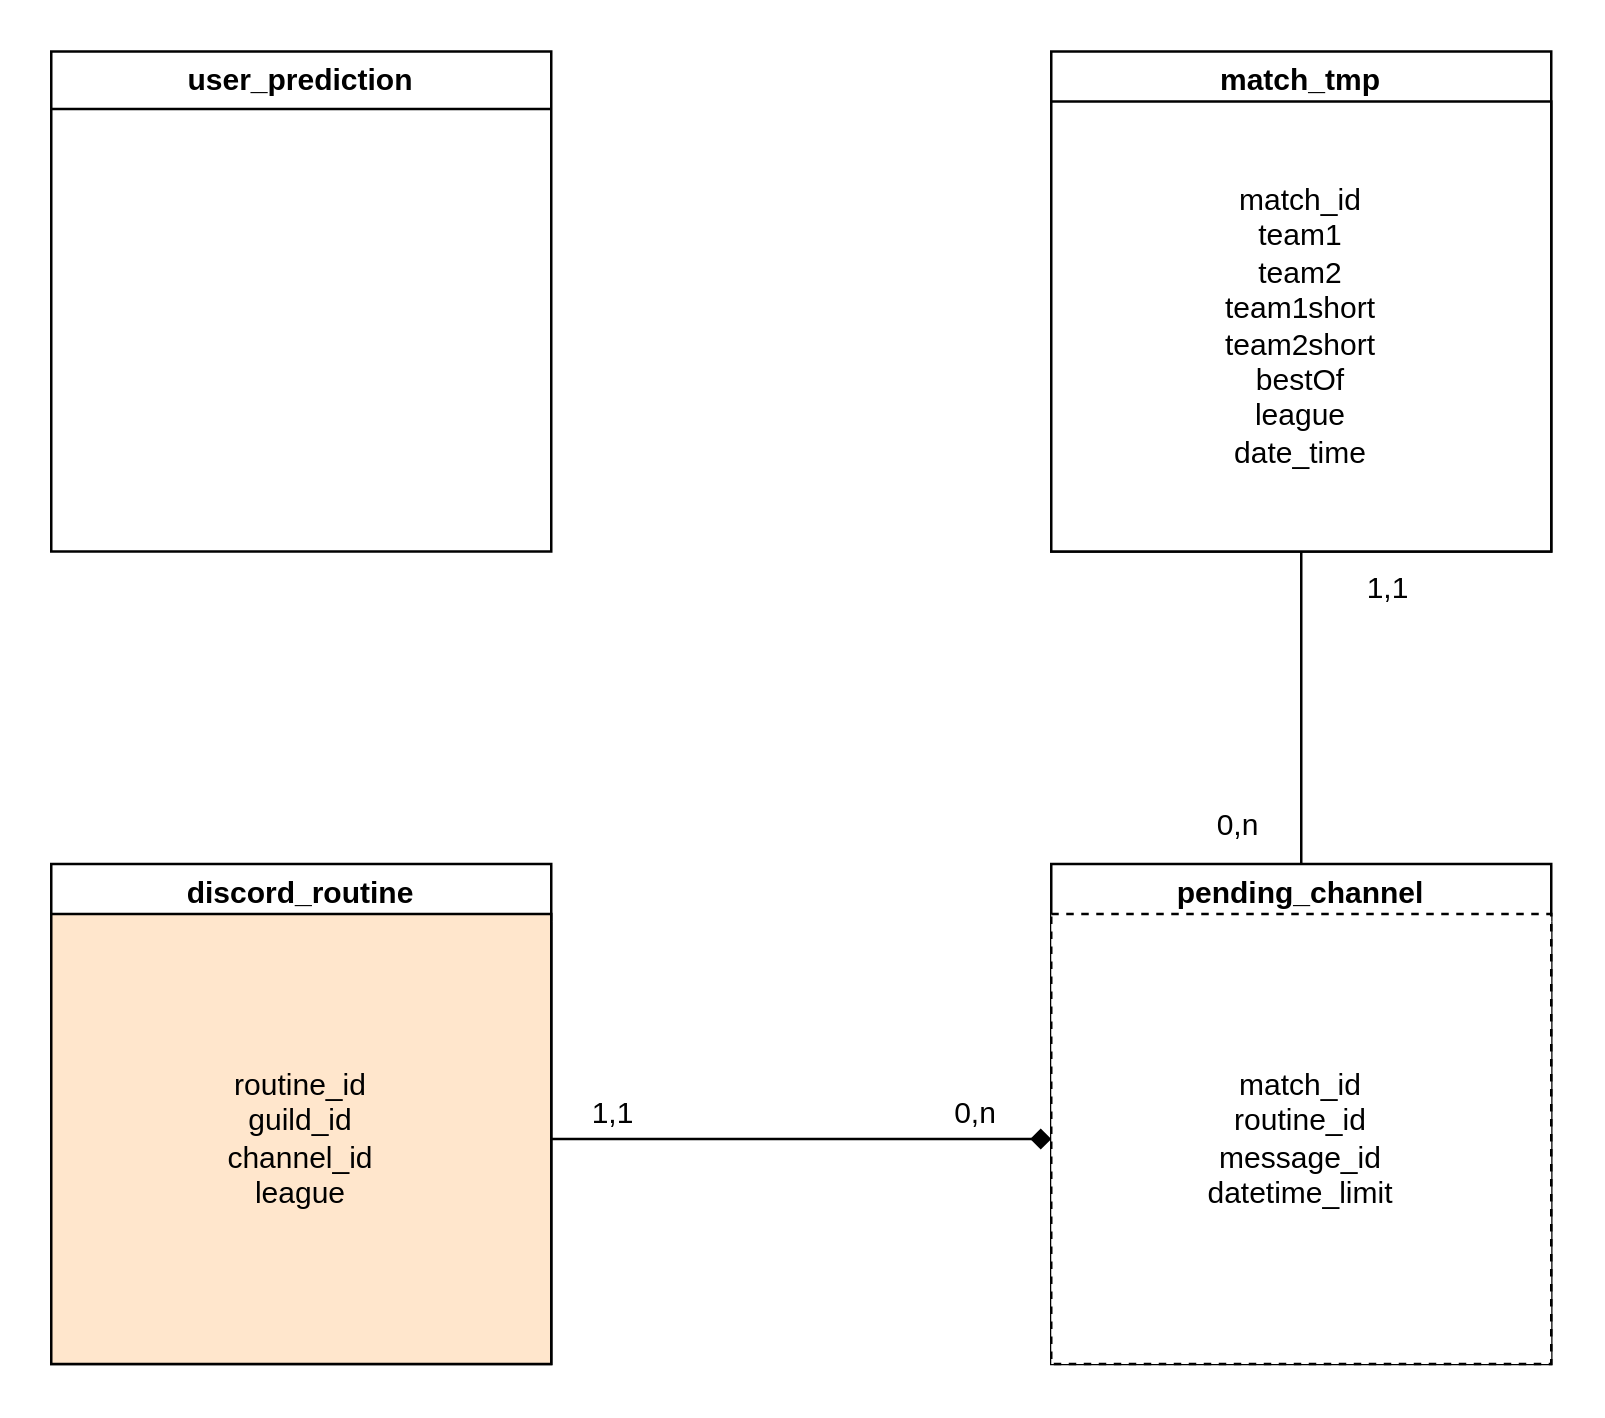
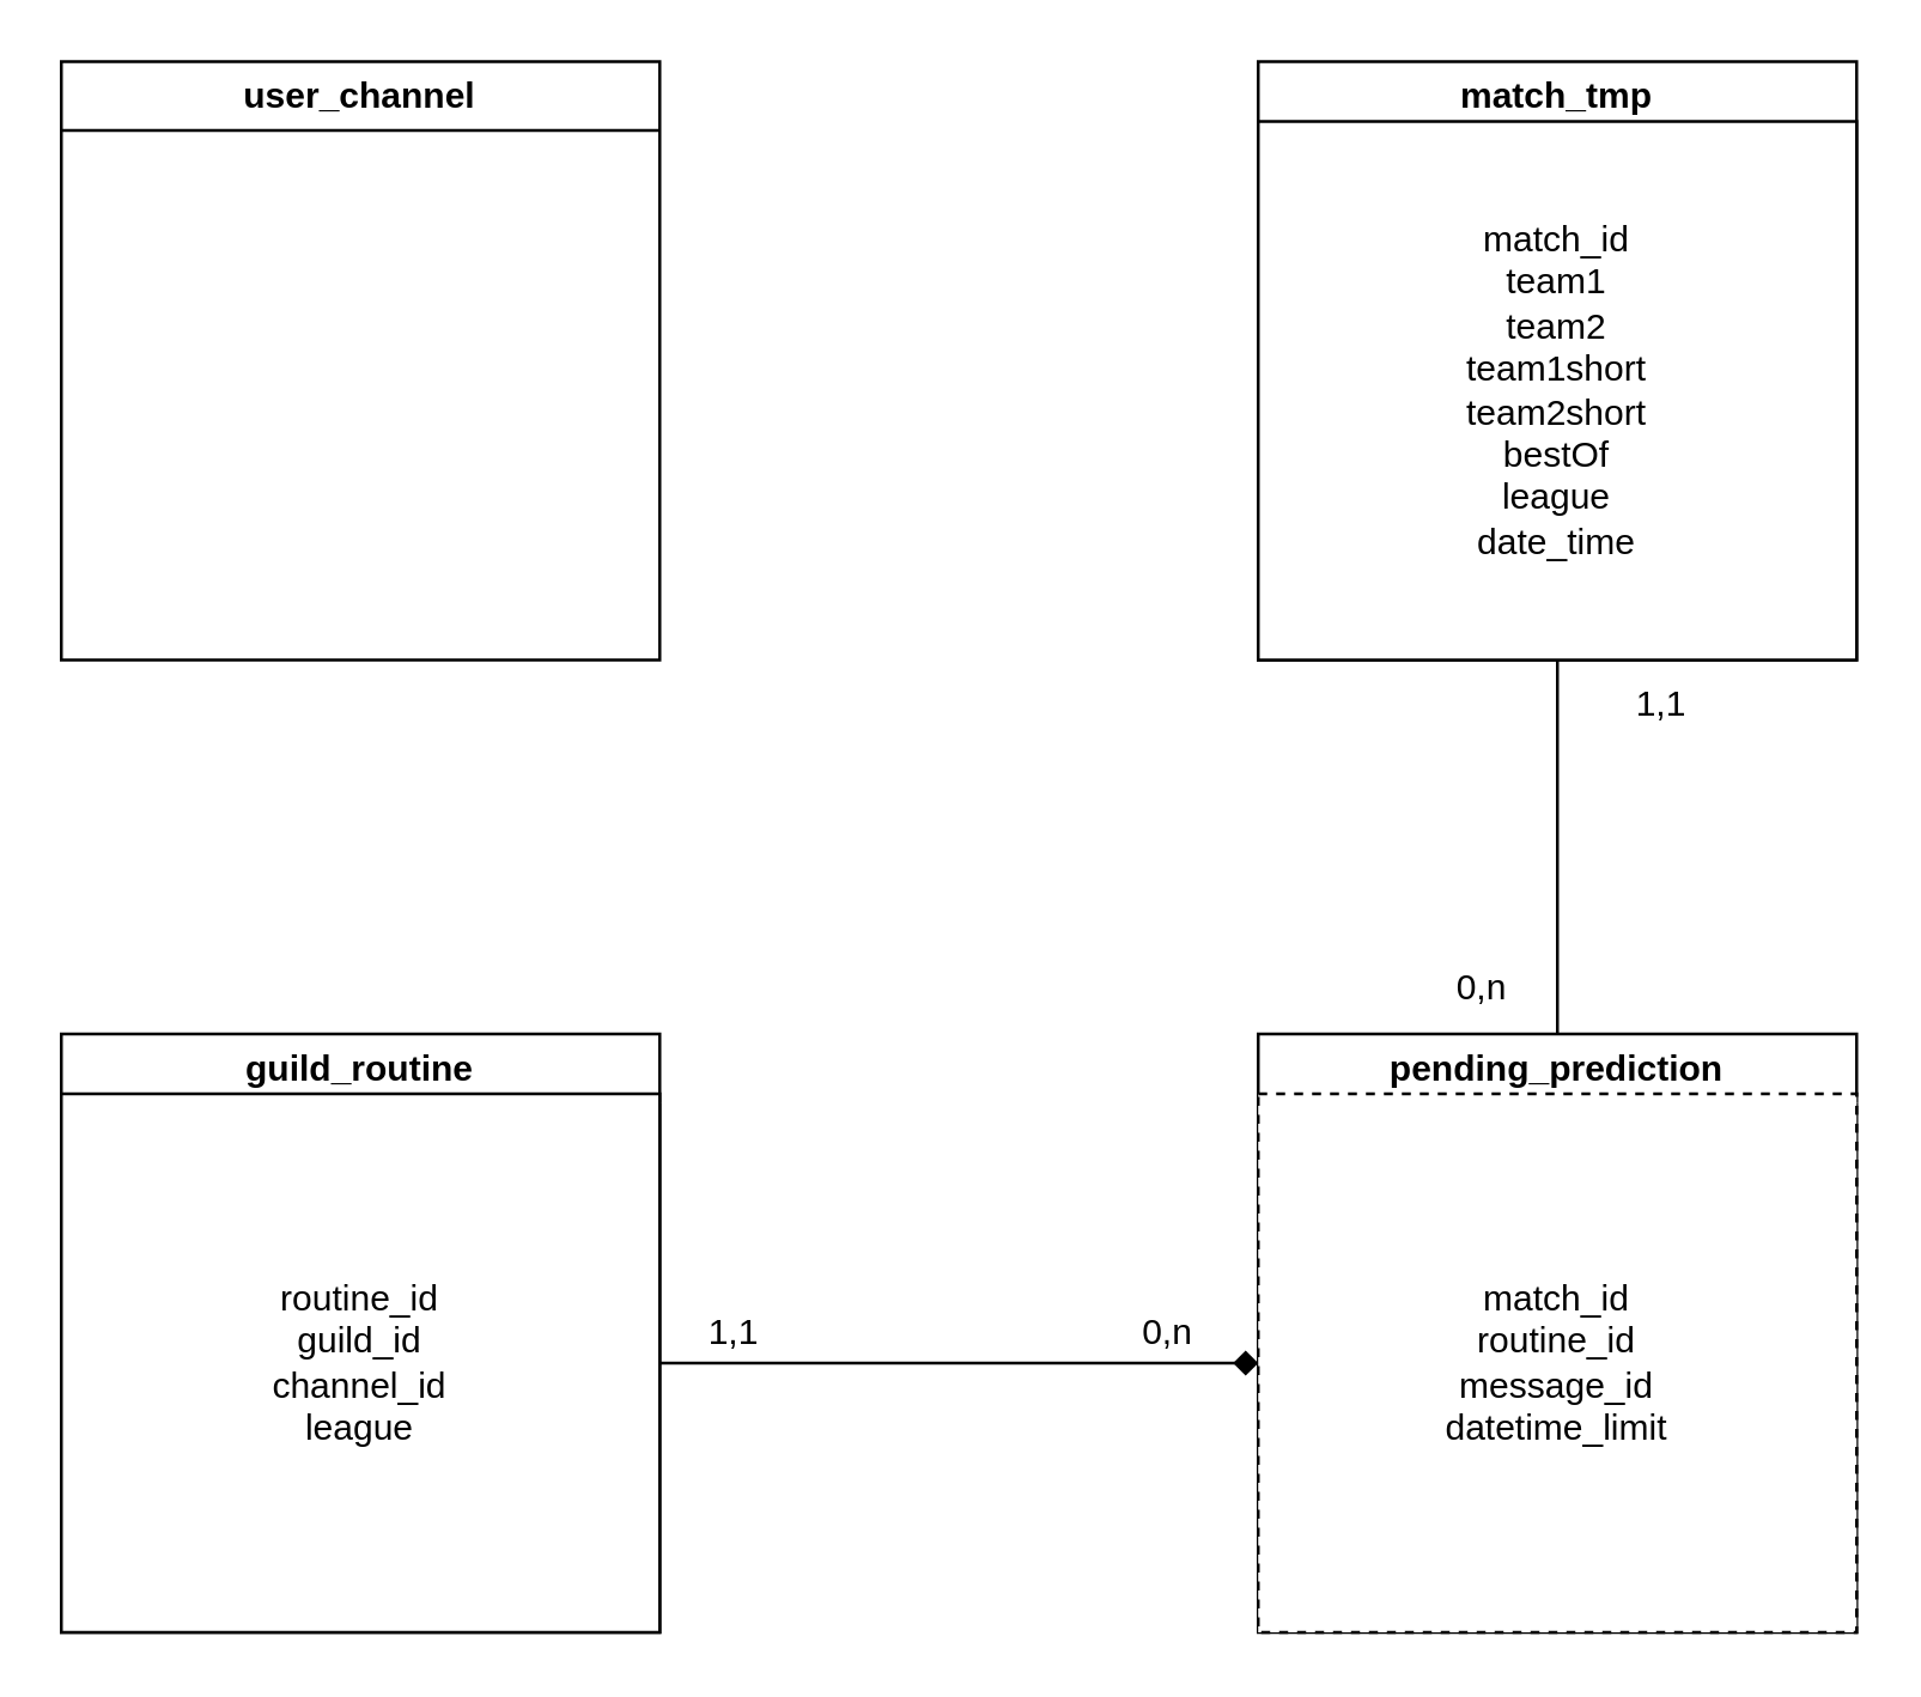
- <mxCell id="2" value="user_prediction" style="swimlane;whiteSpace=wrap;html=1;" parent="1" vertex="1"><mxGeometry x="20" y="20" width="200" height="200" as="geometry" /></mxCell>
+ <mxCell id="2" value="user_channel" style="swimlane;whiteSpace=wrap;html=1;" parent="1" vertex="1"><mxGeometry x="20" y="20" width="200" height="200" as="geometry" /></mxCell>
- <mxCell id="5" value="discord_routine" style="swimlane;whiteSpace=wrap;html=1;" parent="1" vertex="1"><mxGeometry x="20" y="345" width="200" height="200" as="geometry" /></mxCell>
+ <mxCell id="5" value="guild_routine" style="swimlane;whiteSpace=wrap;html=1;" parent="1" vertex="1"><mxGeometry x="20" y="345" width="200" height="200" as="geometry" /></mxCell>
- <mxCell id="3" value="pending_channel" style="swimlane;whiteSpace=wrap;html=1;" parent="1" vertex="1"><mxGeometry x="420" y="345" width="200" height="200" as="geometry" /></mxCell>
+ <mxCell id="3" value="pending_prediction" style="swimlane;whiteSpace=wrap;html=1;" parent="1" vertex="1"><mxGeometry x="420" y="345" width="200" height="200" as="geometry" /></mxCell>
- <mxCell id="6" value="routine_id&lt;br&gt;guild_id&lt;br&gt;channel_id&lt;br&gt;league" style="rounded=0;whiteSpace=wrap;html=1;fillColor=#ffe6cc;" parent="5" vertex="1"><mxGeometry y="20" width="200" height="180" as="geometry" /></mxCell>
+ <mxCell id="6" value="routine_id&lt;br&gt;guild_id&lt;br&gt;channel_id&lt;br&gt;league" style="rounded=0;whiteSpace=wrap;html=1;" parent="5" vertex="1"><mxGeometry y="20" width="200" height="180" as="geometry" /></mxCell>
